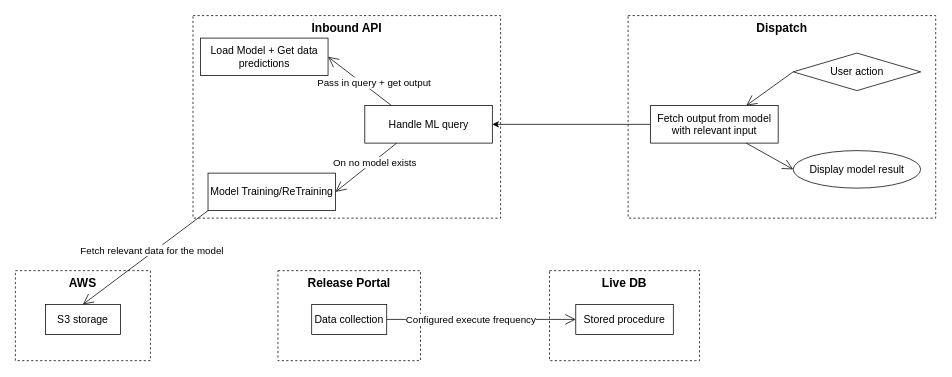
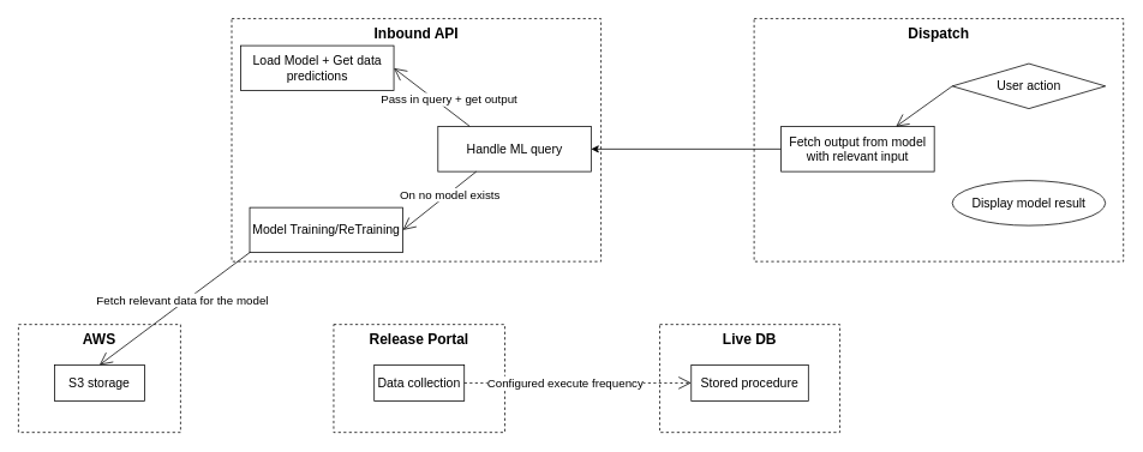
- <mxCell id="26" value="" style="endArrow=open;endFill=1;endSize=12;html=1;rounded=0;exitX=0.75;exitY=1;exitDx=0;exitDy=0;entryX=0;entryY=0.5;entryDx=0;entryDy=0;" edge="1" parent="1" source="16" target="25"><mxGeometry width="160" relative="1" as="geometry"><mxPoint x="396.78" y="260" as="sourcePoint" /><mxPoint x="556.78" y="260" as="targetPoint" /></mxGeometry></mxCell>
- <mxCell id="8" value="" style="endArrow=open;endFill=1;endSize=12;html=1;rounded=0;exitX=1;exitY=0.5;exitDx=0;exitDy=0;entryX=0;entryY=0.5;entryDx=0;entryDy=0;" edge="1" parent="1" source="5" target="7"><mxGeometry width="160" relative="1" as="geometry"><mxPoint x="750" y="290" as="sourcePoint" /><mxPoint x="910" y="290" as="targetPoint" /></mxGeometry></mxCell>
+ <mxCell id="8" value="" style="endArrow=open;endFill=1;endSize=12;html=1;rounded=0;exitX=1;exitY=0.5;exitDx=0;exitDy=0;entryX=0;entryY=0.5;entryDx=0;entryDy=0;dashed=1;" edge="1" parent="1" source="5" target="7"><mxGeometry width="160" relative="1" as="geometry"><mxPoint x="750" y="290" as="sourcePoint" /><mxPoint x="910" y="290" as="targetPoint" /></mxGeometry></mxCell>
